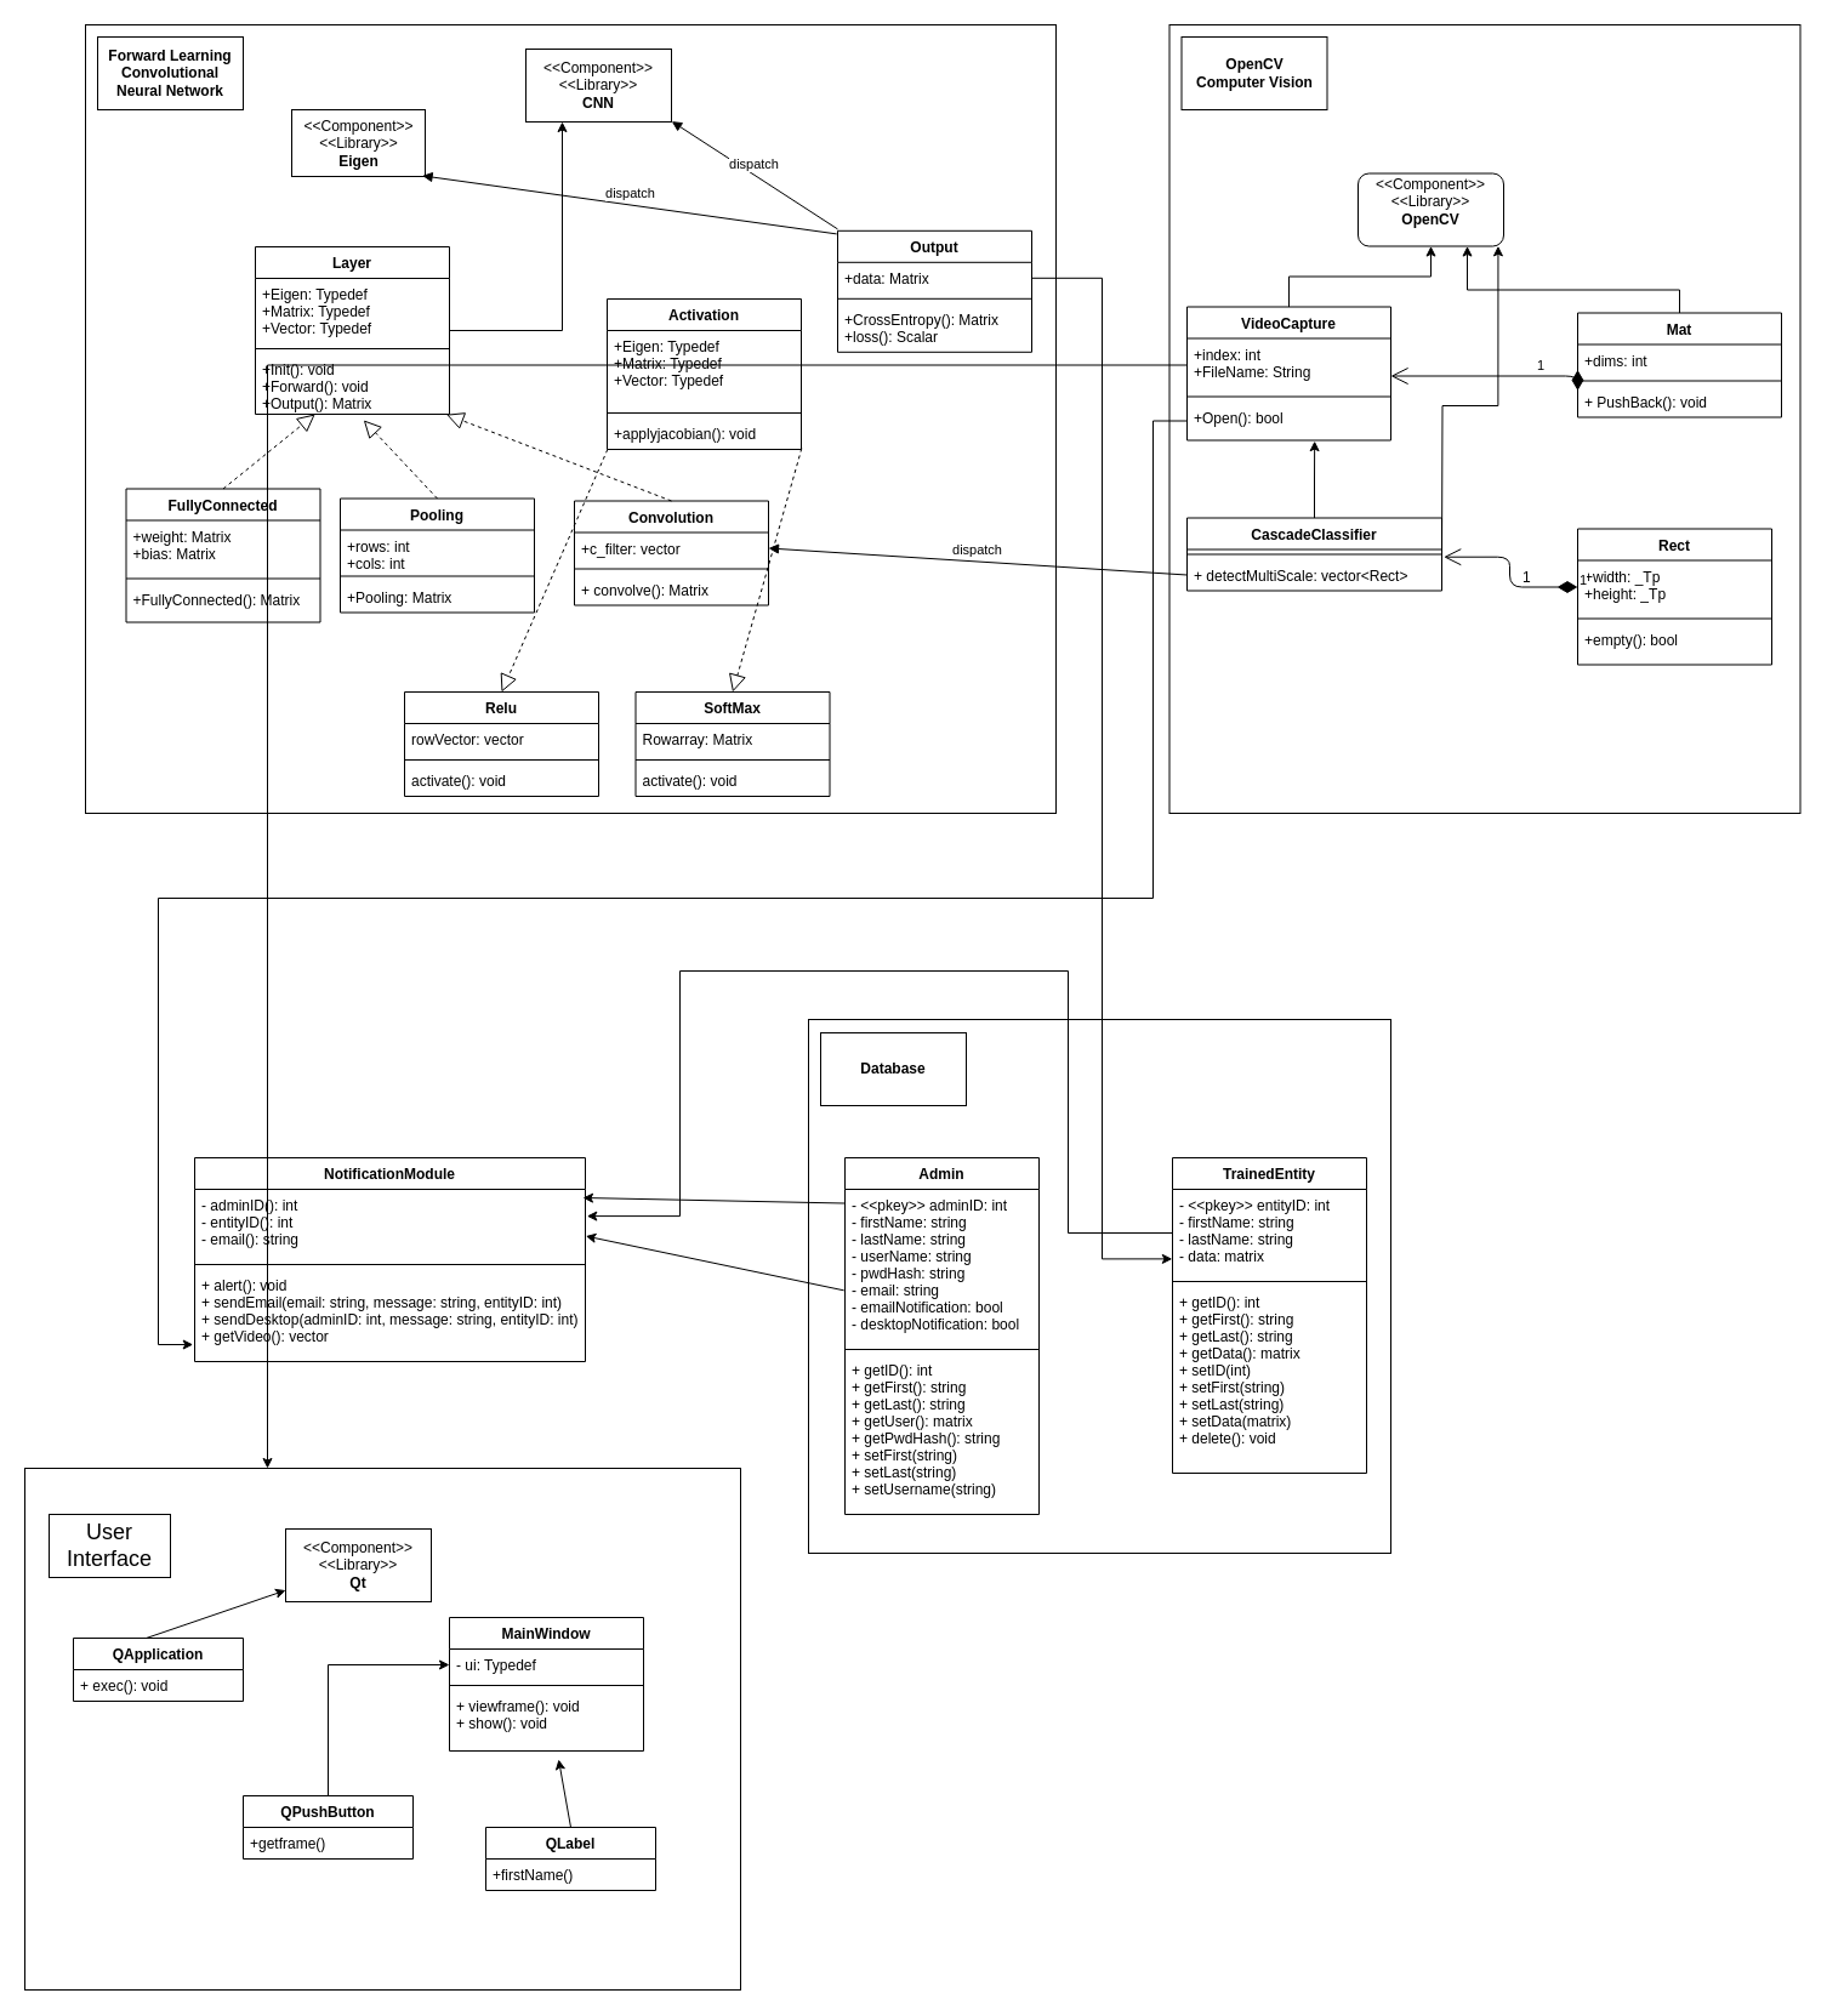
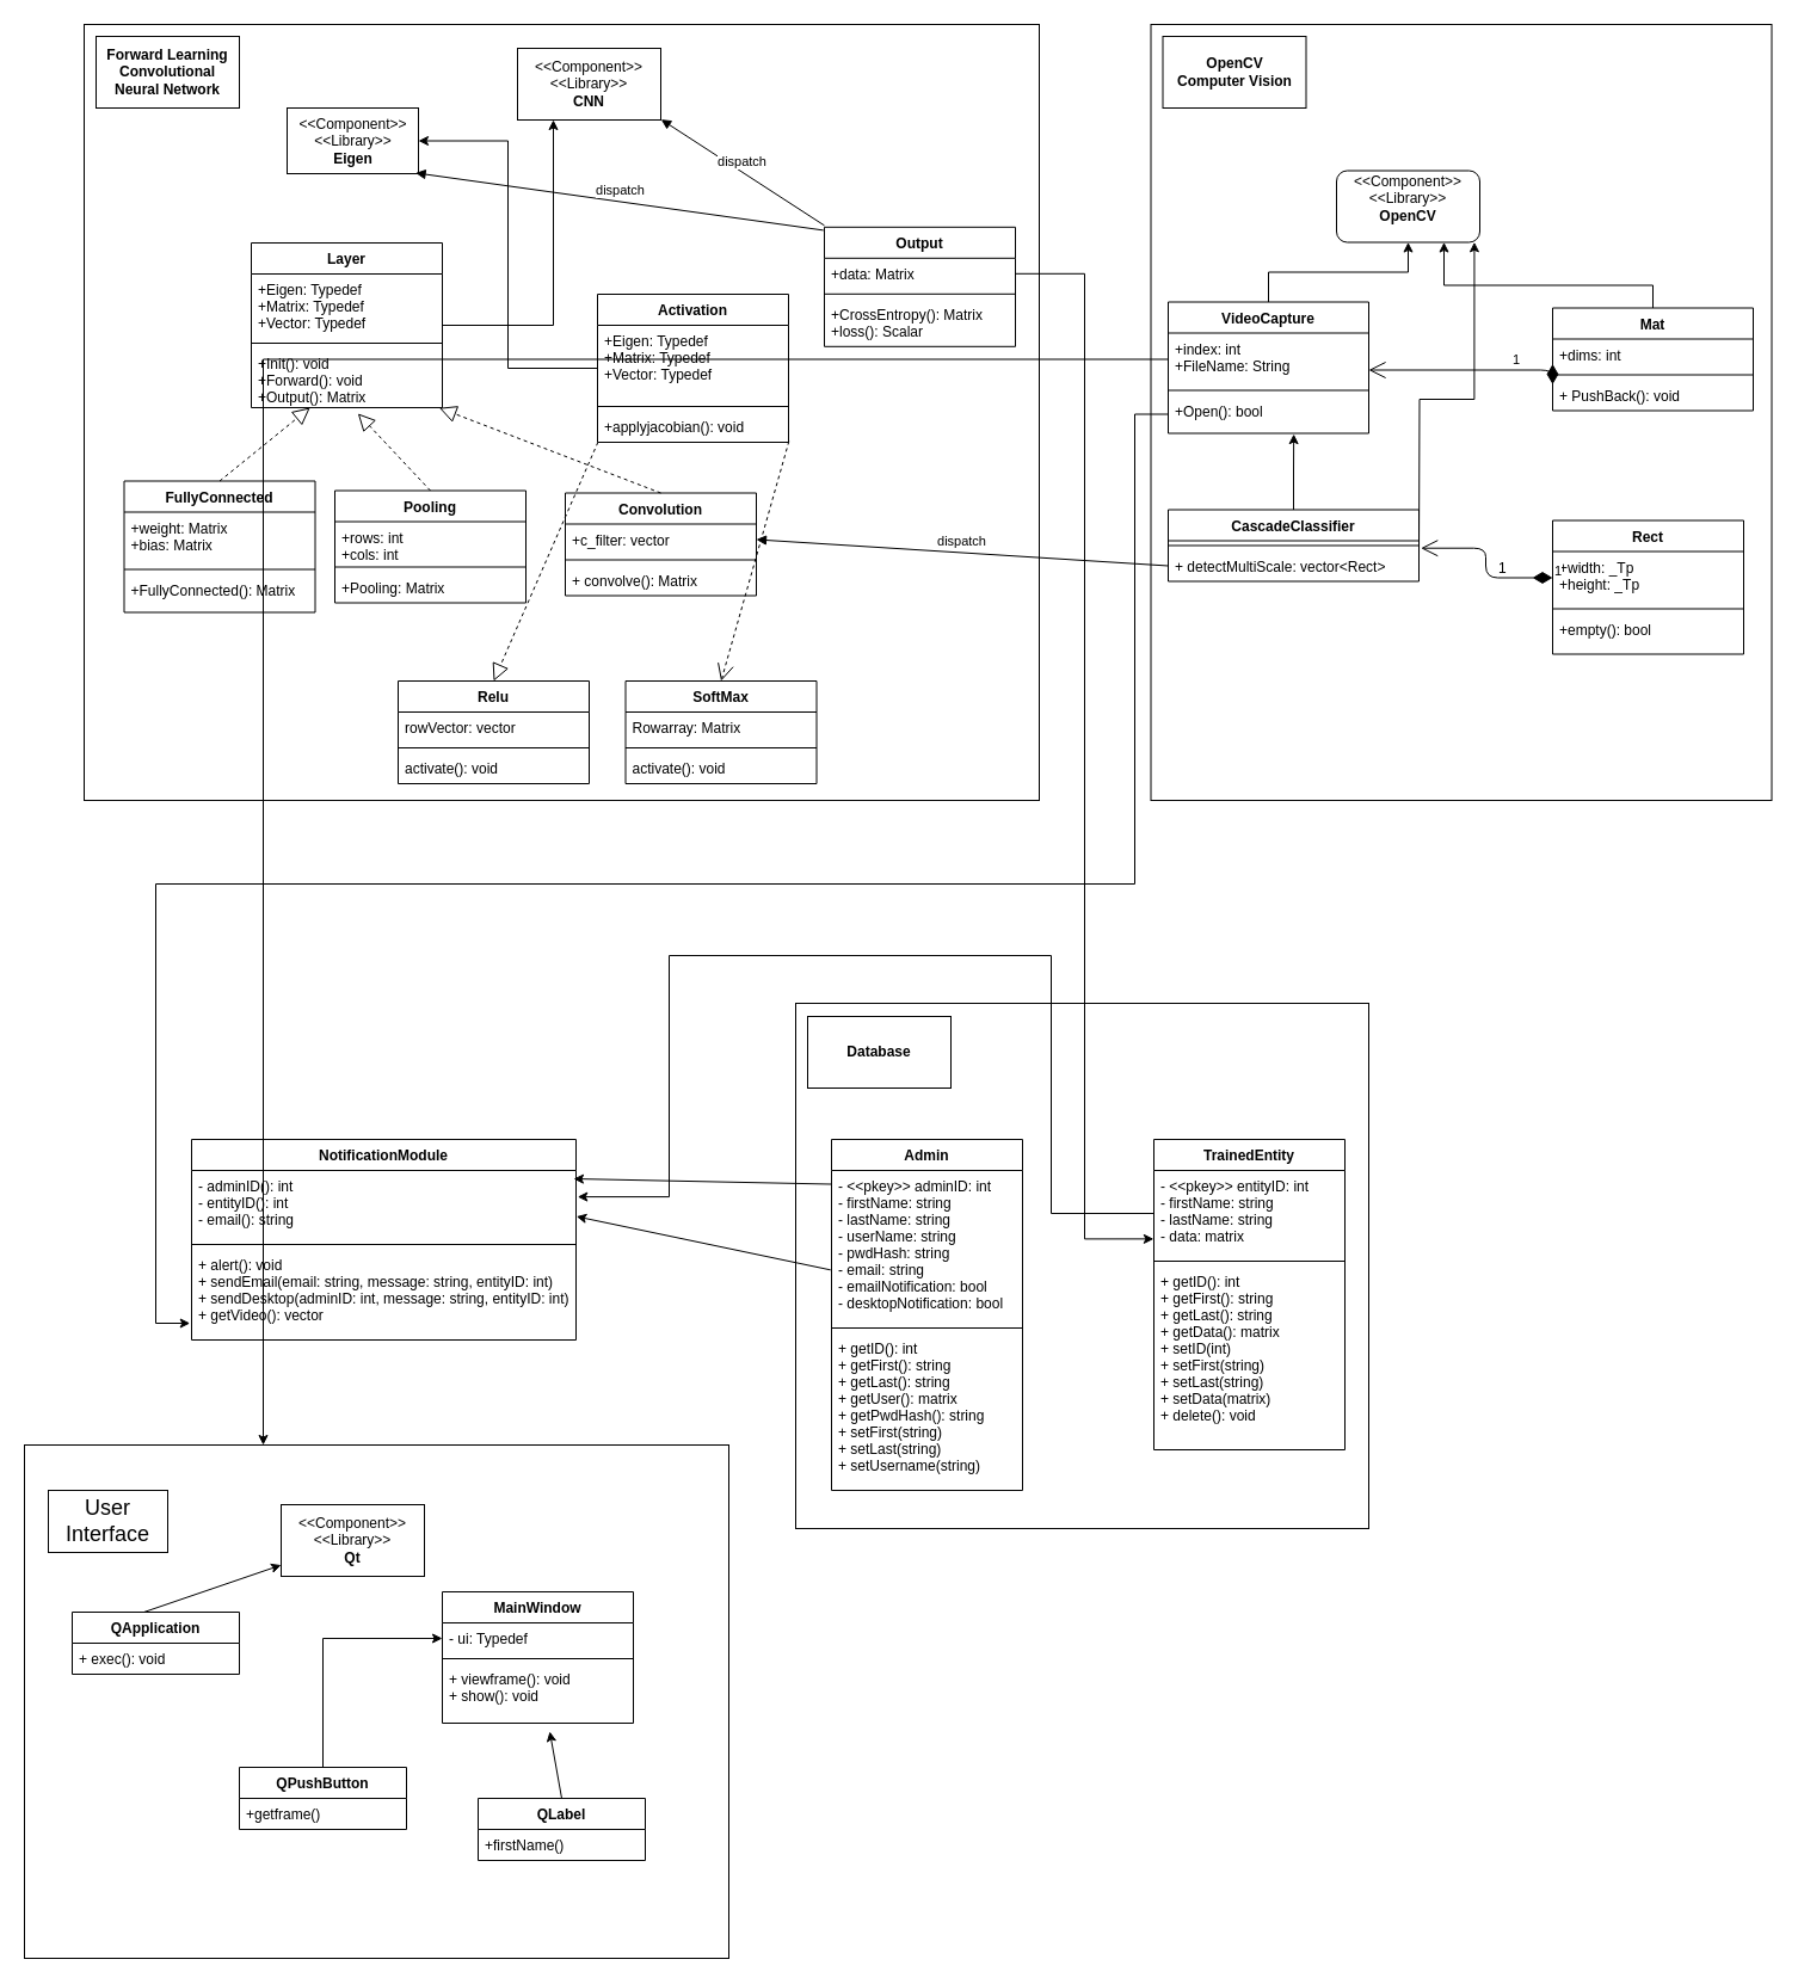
+ <mxCell id="26" style="edgeStyle=orthogonalEdgeStyle;rounded=0;orthogonalLoop=1;jettySize=auto;html=1;entryX=1;entryY=0.5;entryDx=0;entryDy=0;" parent="1" source="27" target="31" edge="1"><mxGeometry relative="1" as="geometry" /></mxCell>
- <mxCell id="41" value="" style="endArrow=block;dashed=1;endFill=0;endSize=12;html=1;exitX=1.002;exitY=0.969;exitDx=0;exitDy=0;exitPerimeter=0;entryX=0.5;entryY=0;entryDx=0;entryDy=0;" parent="1" source="30" target="37" edge="1"><mxGeometry width="160" relative="1" as="geometry"><mxPoint x="510.32" y="332" as="sourcePoint" /><mxPoint x="290" y="570" as="targetPoint" /></mxGeometry></mxCell>
+ <mxCell id="41" value="" style="endArrow=open;dashed=1;endFill=0;endSize=12;html=1;exitX=1.002;exitY=0.969;exitDx=0;exitDy=0;exitPerimeter=0;entryX=0.5;entryY=0;entryDx=0;entryDy=0;" parent="1" source="30" target="37" edge="1"><mxGeometry width="160" relative="1" as="geometry"><mxPoint x="510.32" y="332" as="sourcePoint" /><mxPoint x="290" y="570" as="targetPoint" /></mxGeometry></mxCell>
